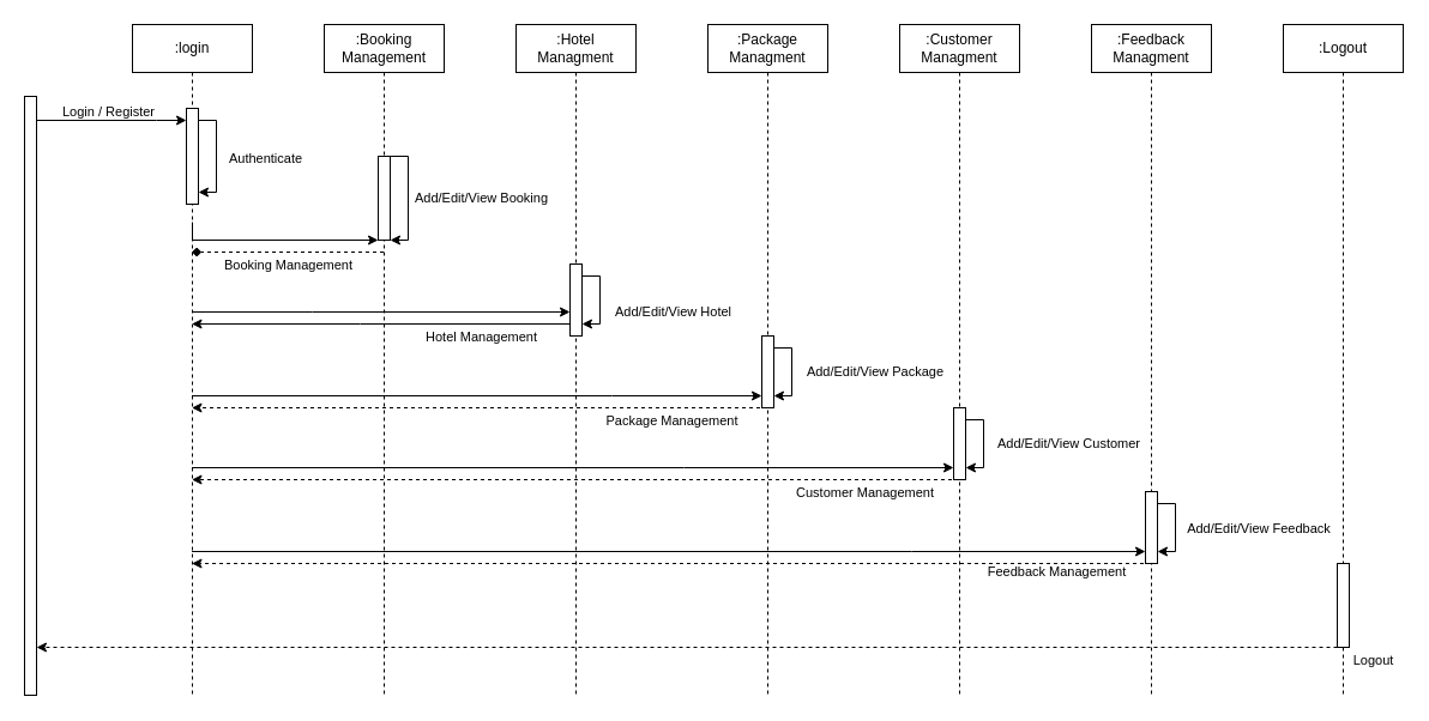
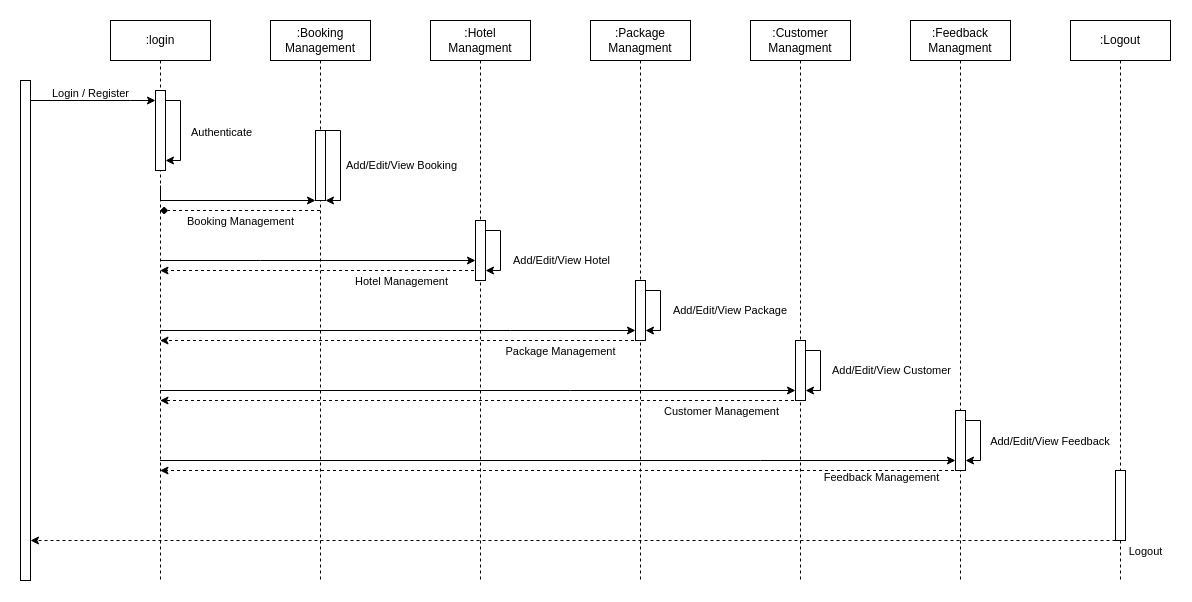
- <mxCell id="16" style="edgeStyle=elbowEdgeStyle;rounded=0;orthogonalLoop=1;jettySize=auto;html=1;elbow=vertical;curved=0;dashed=0;" edge="1" parent="1" source="17" target="6"><mxGeometry relative="1" as="geometry"><Array as="points"><mxPoint x="300" y="270" /></Array></mxGeometry></mxCell>
+ <mxCell id="16" style="edgeStyle=elbowEdgeStyle;rounded=0;orthogonalLoop=1;jettySize=auto;html=1;elbow=vertical;curved=0;dashed=1;" edge="1" parent="1" source="17" target="6"><mxGeometry relative="1" as="geometry"><Array as="points"><mxPoint x="300" y="270" /></Array></mxGeometry></mxCell>
